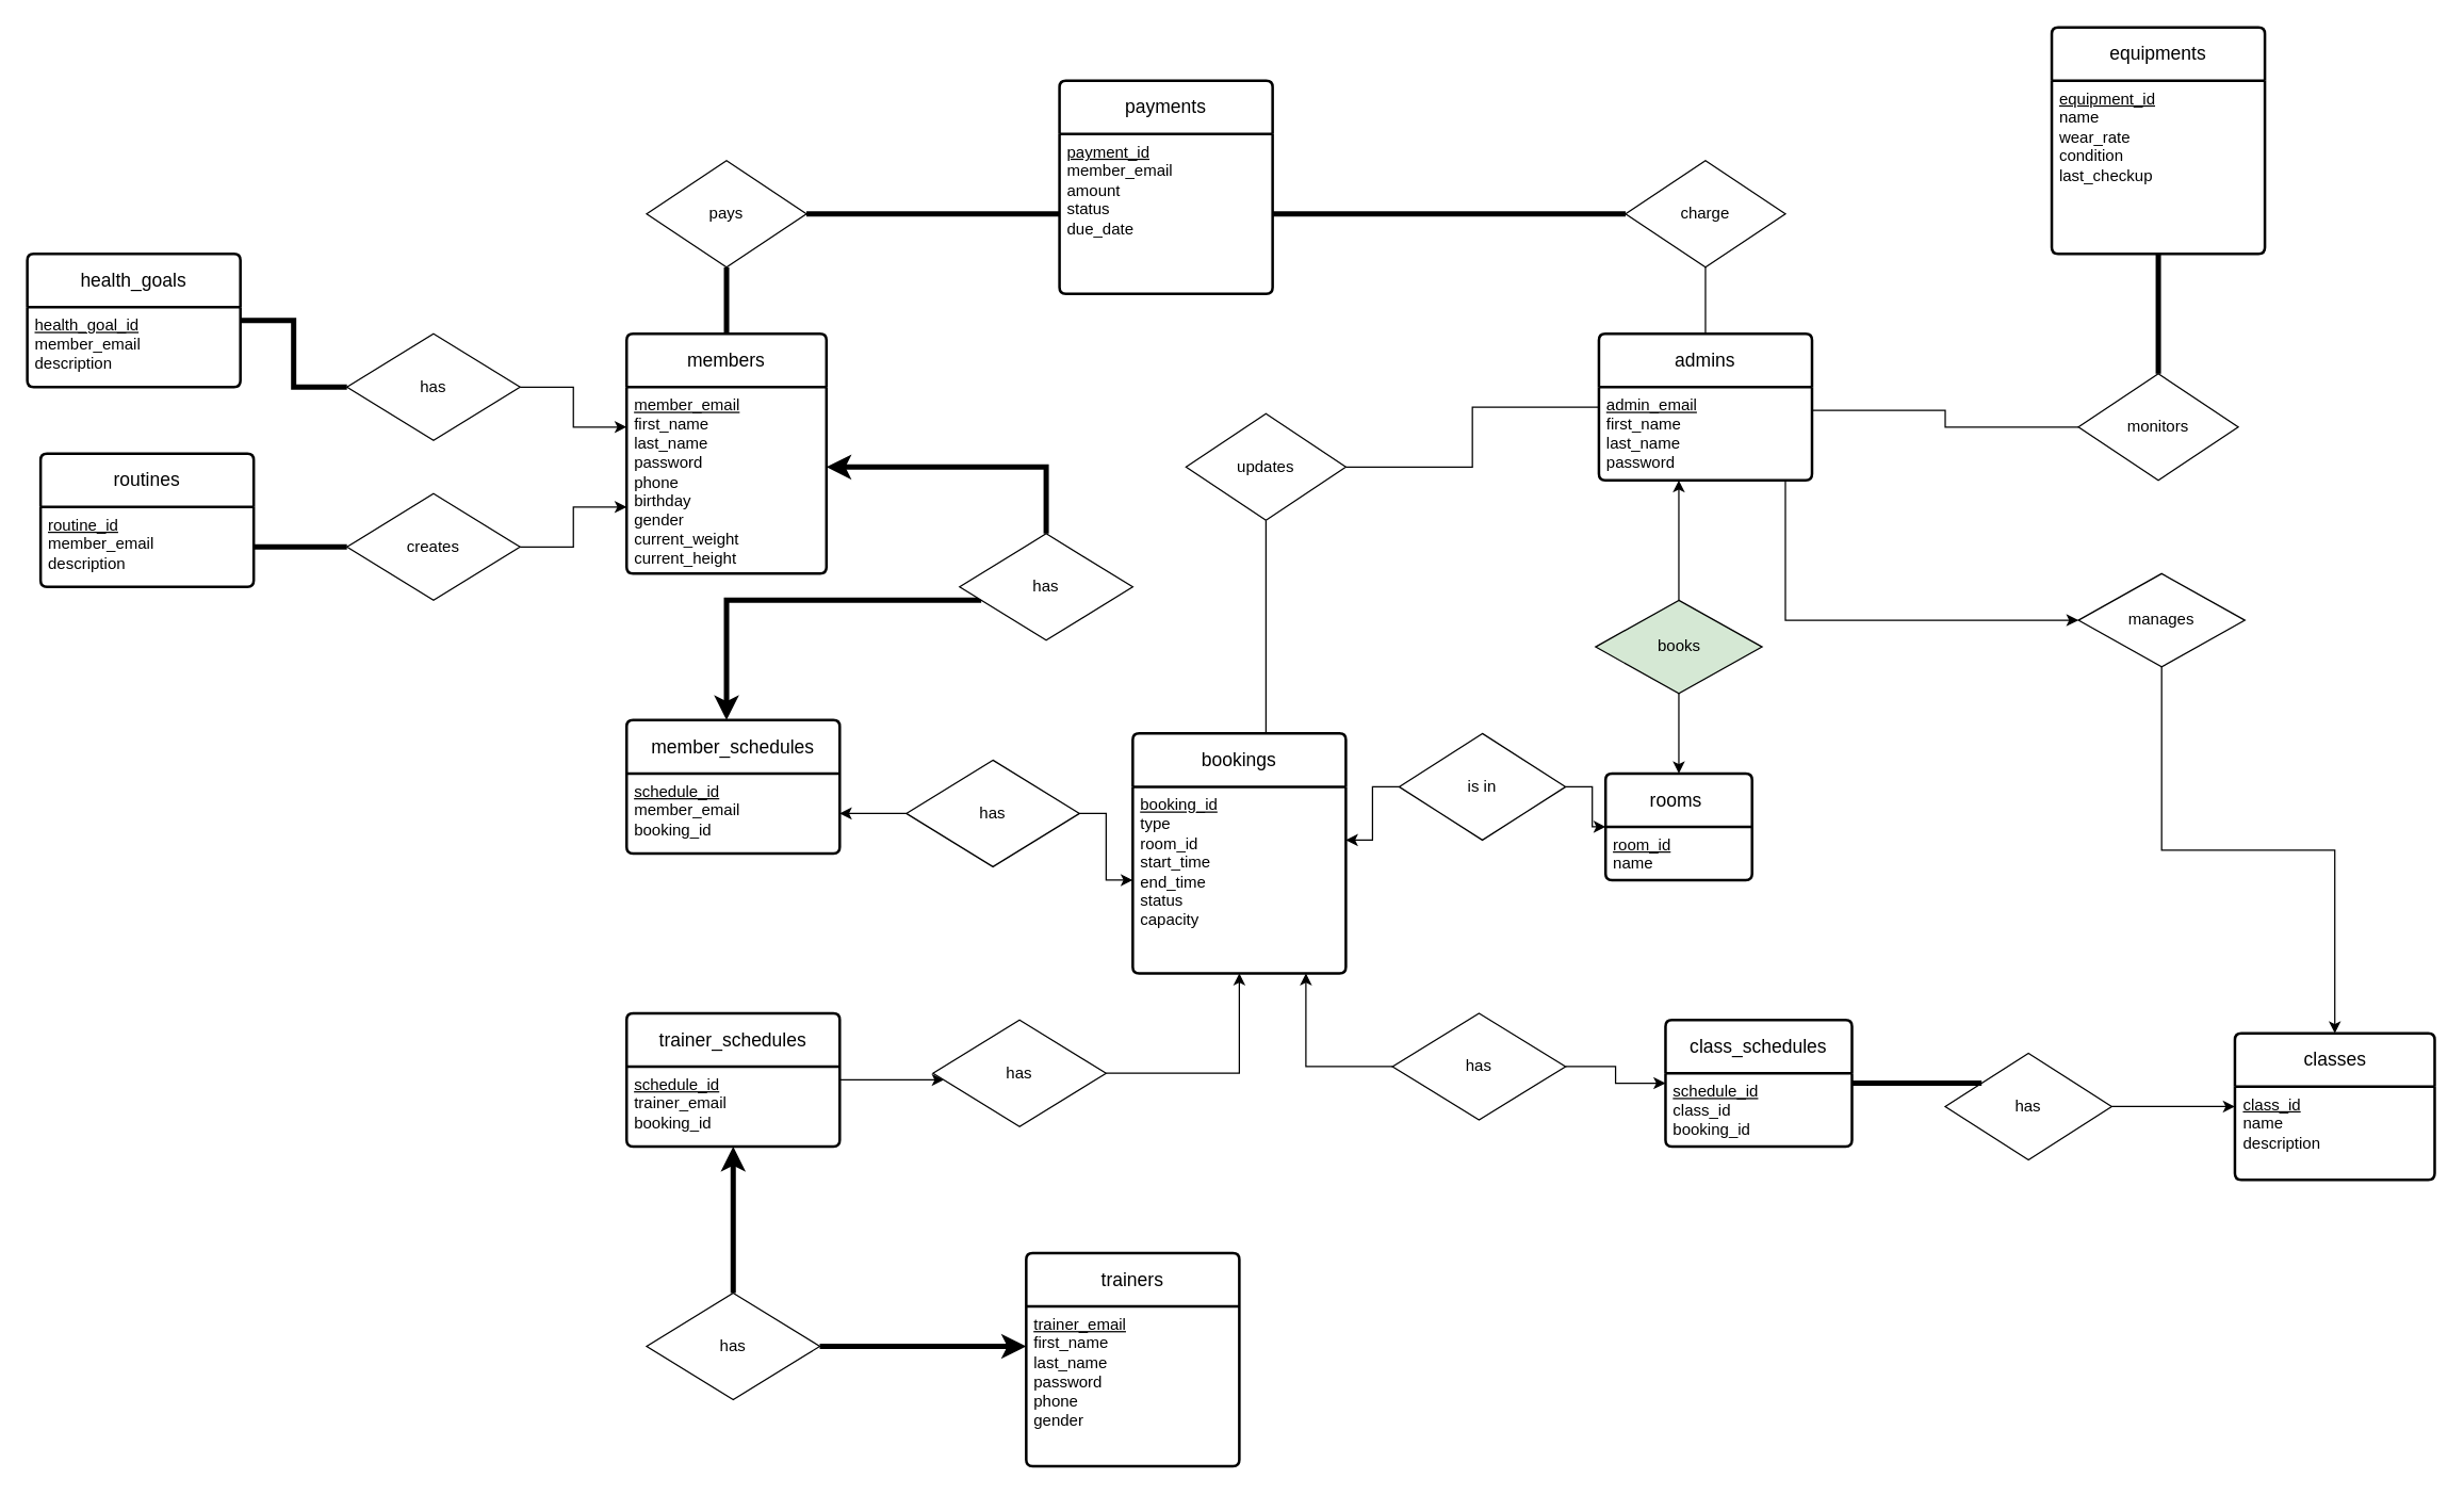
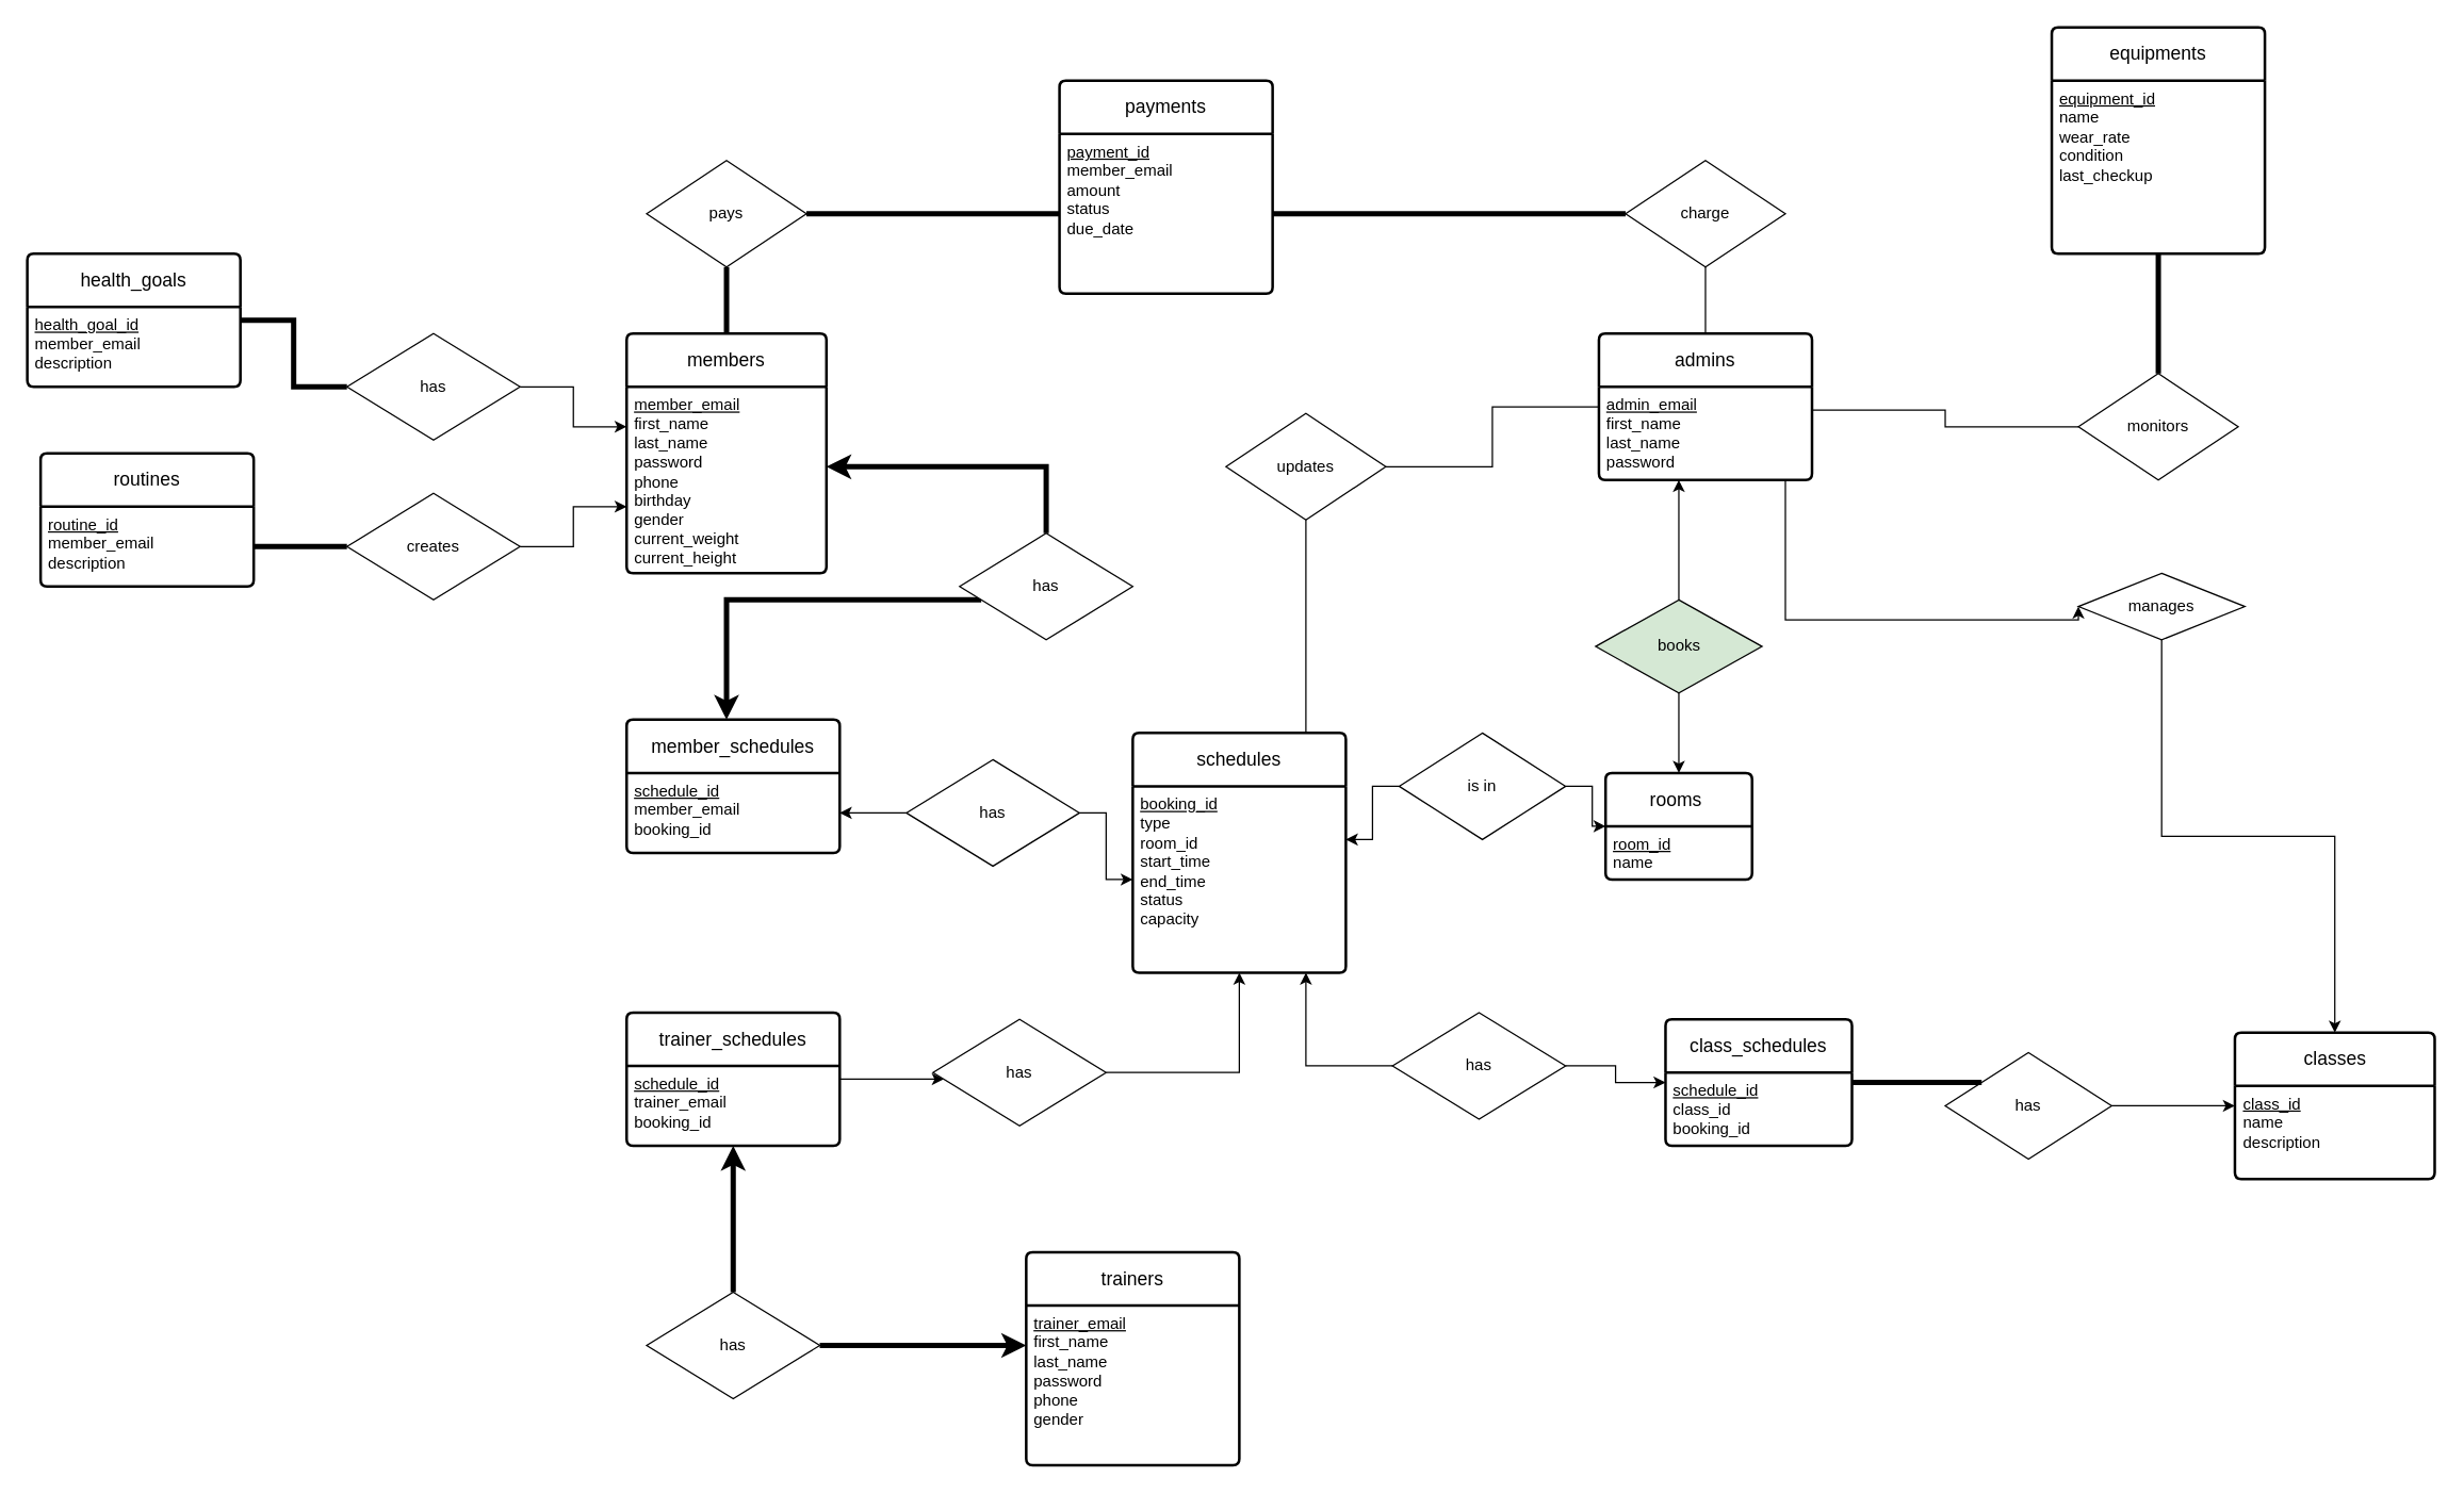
- <mxCell id="24" value="updates" style="rhombus;whiteSpace=wrap;html=1;" parent="1" vertex="1"><mxGeometry x="890" y="310" width="120" height="80" as="geometry" /></mxCell>
+ <mxCell id="24" value="updates" style="rhombus;whiteSpace=wrap;html=1;" parent="1" vertex="1"><mxGeometry x="920" y="310" width="120" height="80" as="geometry" /></mxCell>
- <mxCell id="41" value="manages" style="rhombus;whiteSpace=wrap;html=1;" parent="1" vertex="1"><mxGeometry x="1560" y="430" width="125" height="70" as="geometry" /></mxCell>
+ <mxCell id="41" value="manages" style="rhombus;whiteSpace=wrap;html=1;" parent="1" vertex="1"><mxGeometry x="1560" y="430" width="125" height="50" as="geometry" /></mxCell>
- <mxCell id="66" value="bookings" style="swimlane;childLayout=stackLayout;horizontal=1;startSize=40;horizontalStack=0;rounded=1;fontSize=14;fontStyle=0;strokeWidth=2;resizeParent=0;resizeLast=1;shadow=0;dashed=0;align=center;arcSize=4;whiteSpace=wrap;html=1;" parent="1" vertex="1"><mxGeometry x="850" y="550" width="160" height="180" as="geometry" /></mxCell>
+ <mxCell id="66" value="schedules" style="swimlane;childLayout=stackLayout;horizontal=1;startSize=40;horizontalStack=0;rounded=1;fontSize=14;fontStyle=0;strokeWidth=2;resizeParent=0;resizeLast=1;shadow=0;dashed=0;align=center;arcSize=4;whiteSpace=wrap;html=1;" parent="1" vertex="1"><mxGeometry x="850" y="550" width="160" height="180" as="geometry" /></mxCell>
